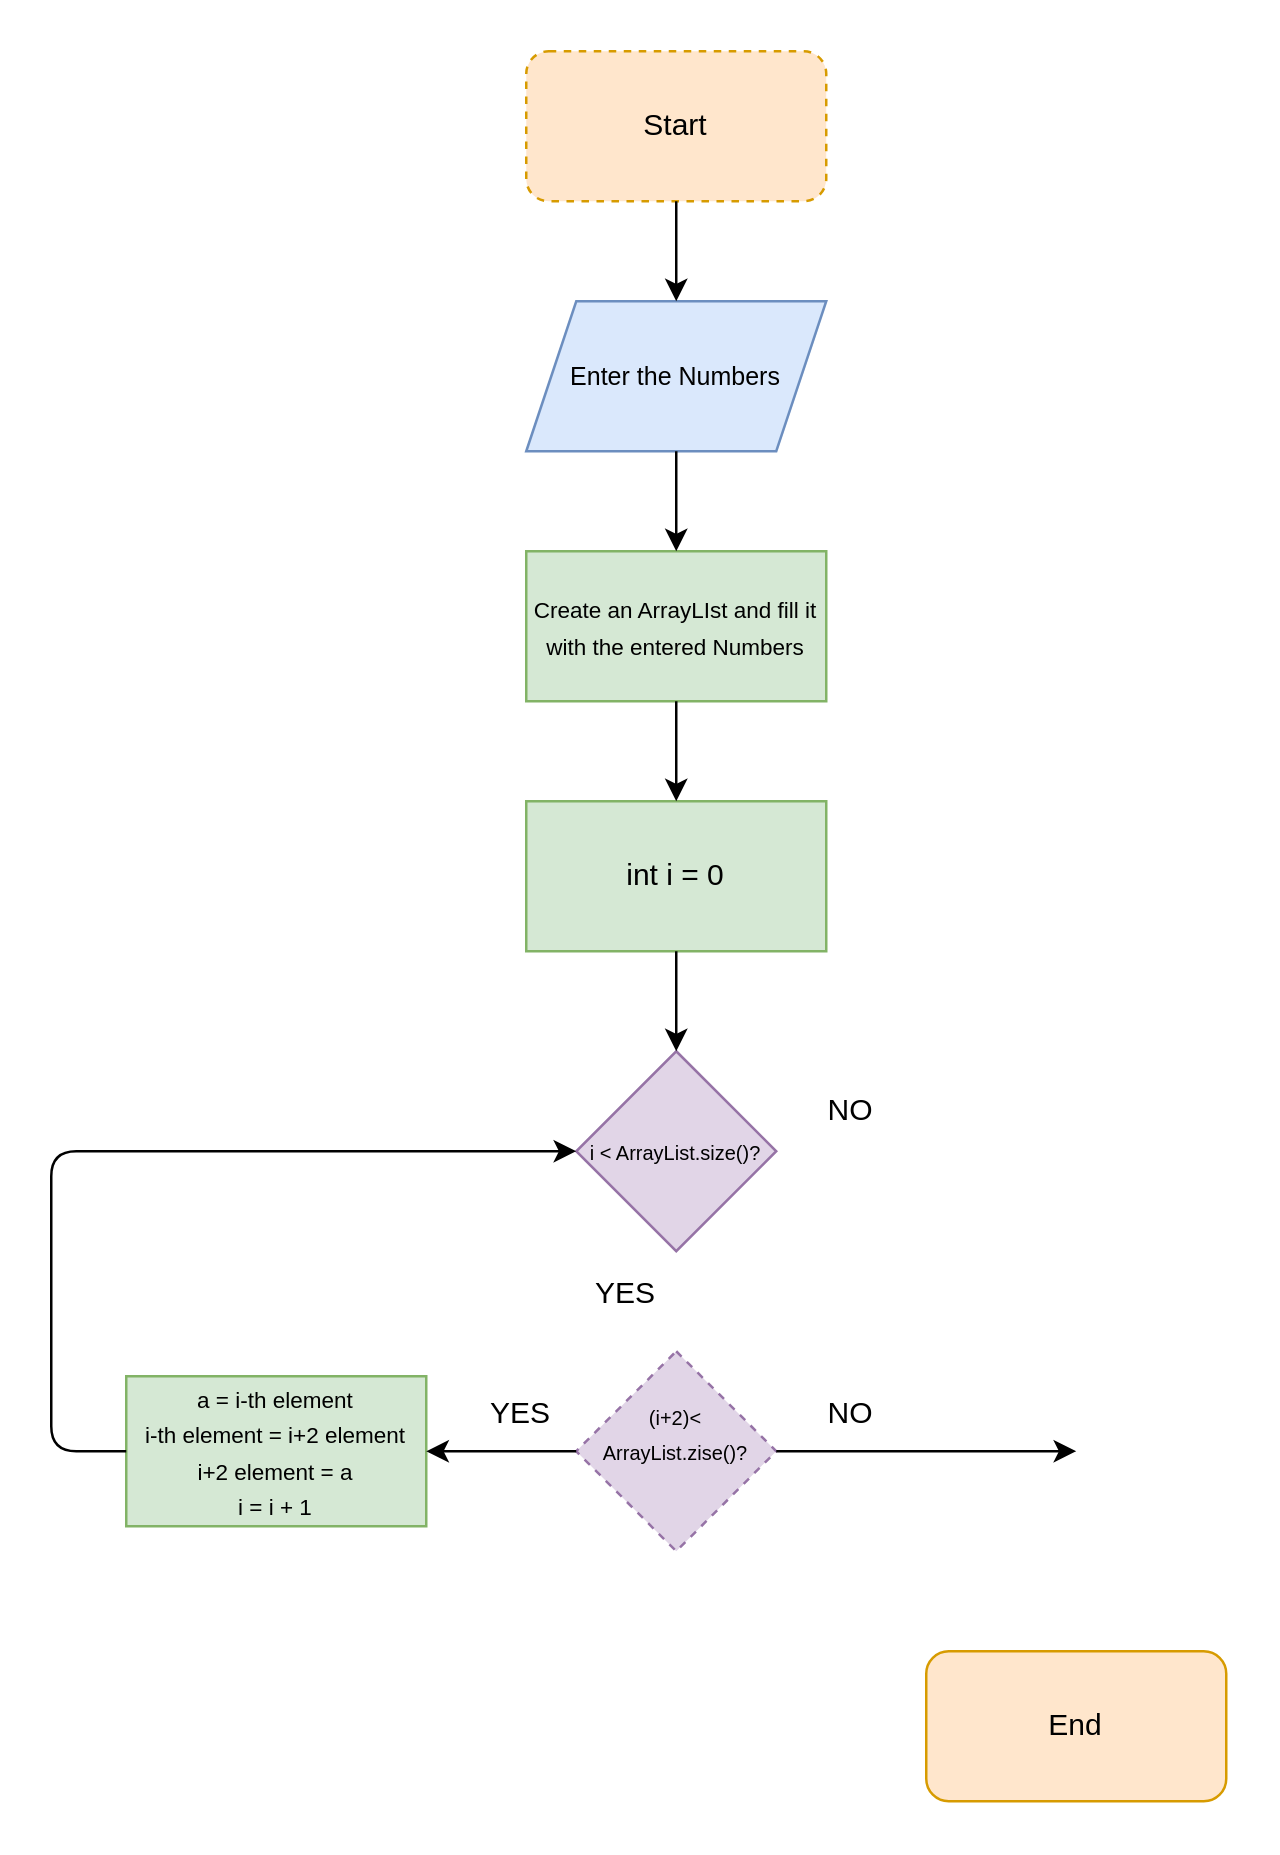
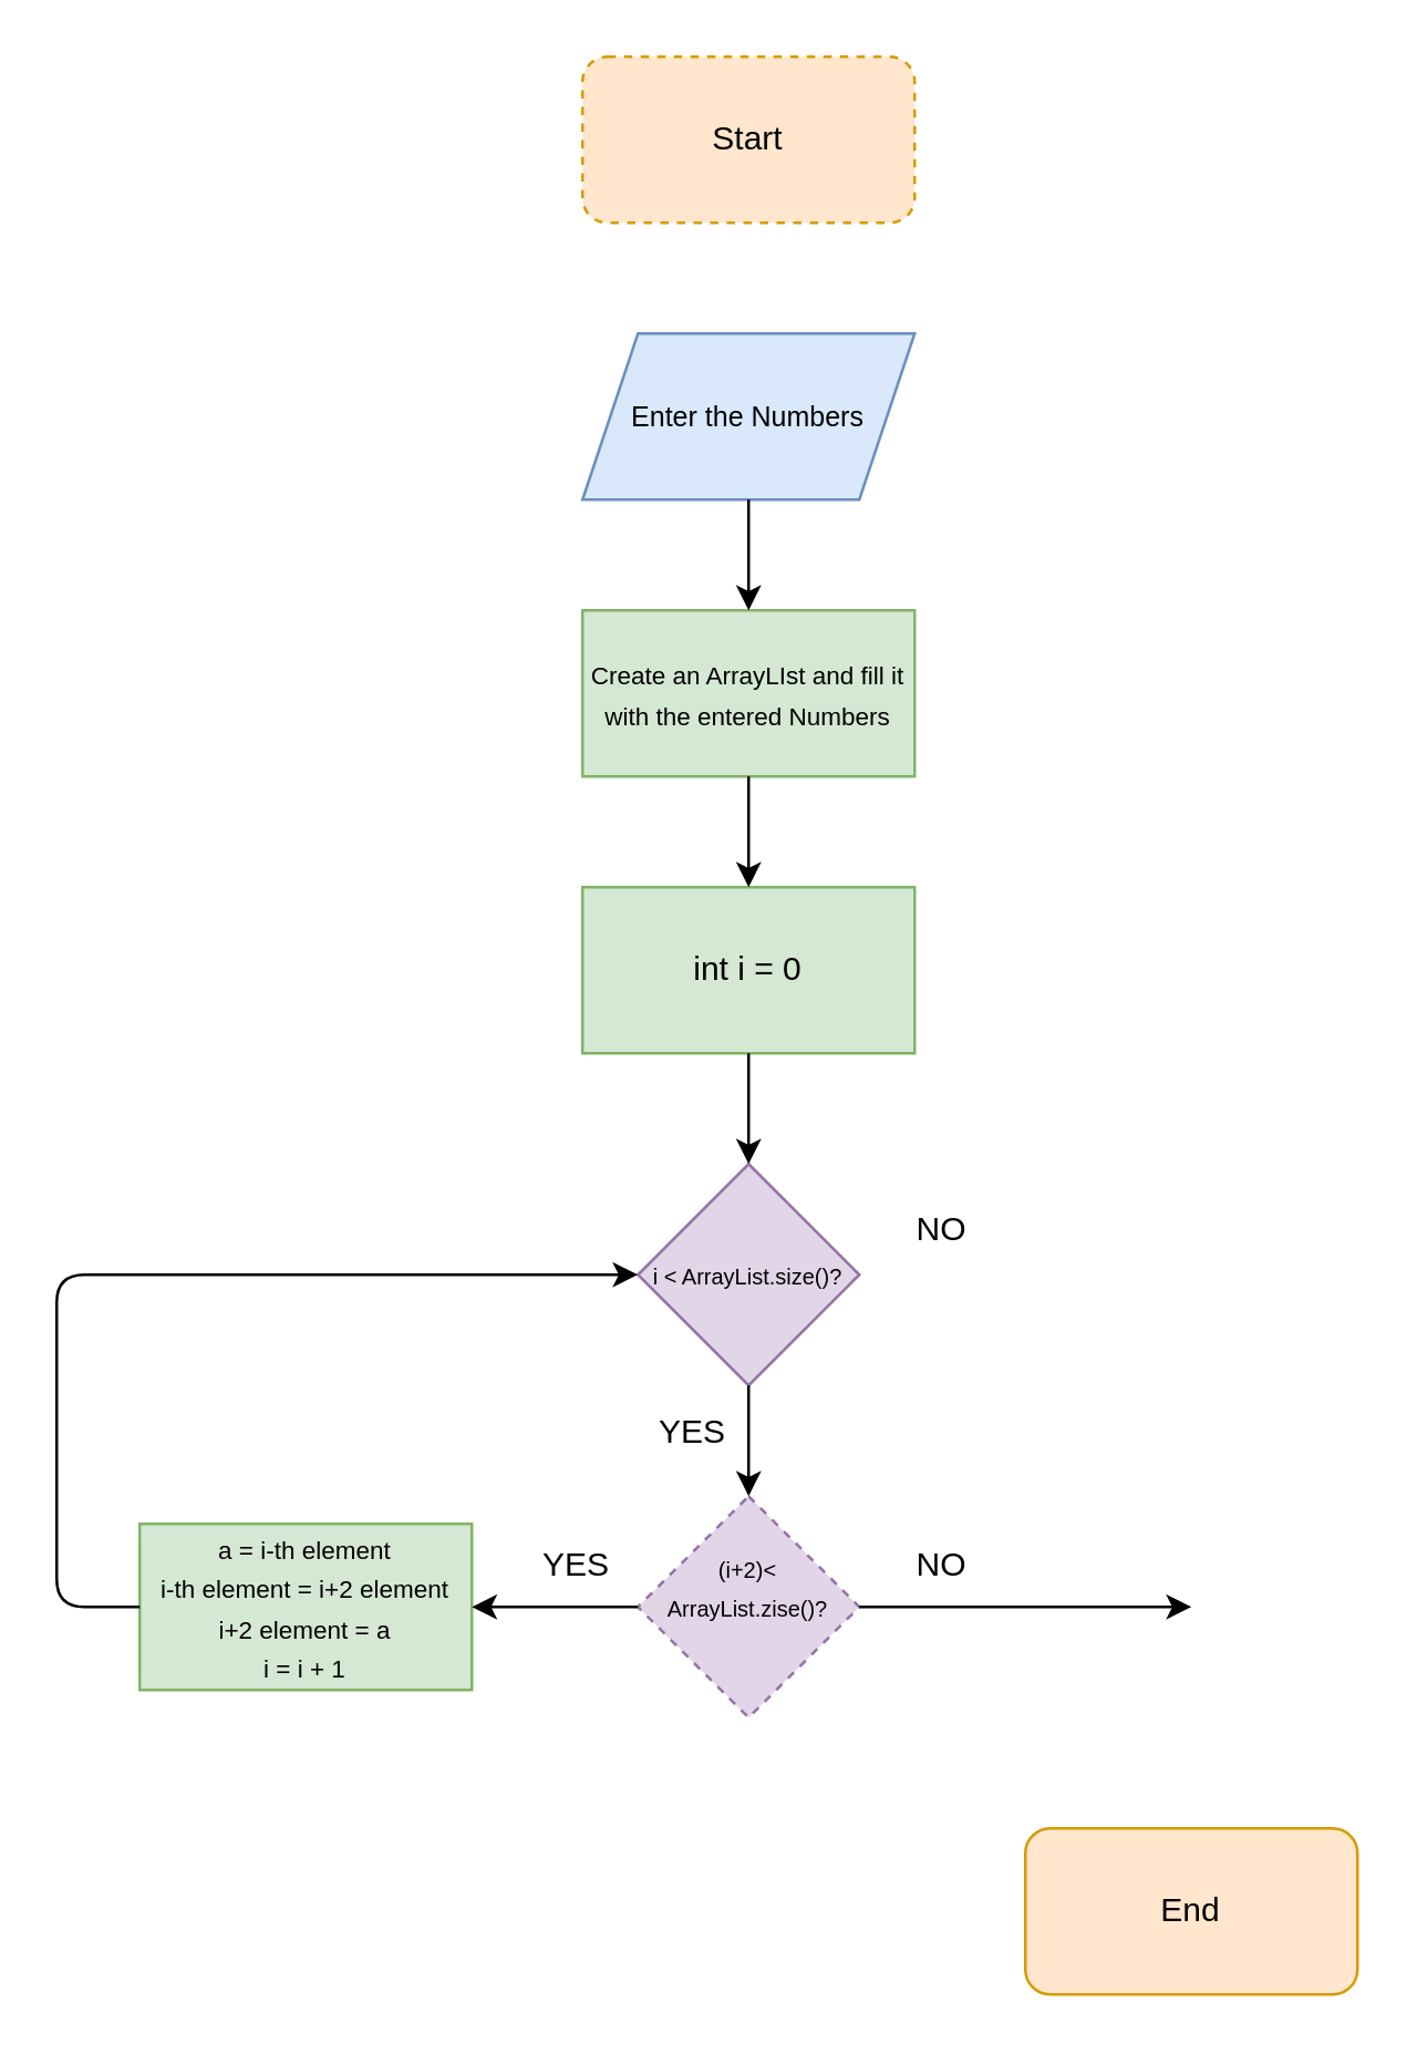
- <mxCell id="13" value="" style="endArrow=classic;html=1;exitX=0.5;exitY=1;exitDx=0;exitDy=0;entryX=0.5;entryY=0;entryDx=0;entryDy=0;" edge="1" parent="1" source="2" target="3"><mxGeometry width="50" height="50" relative="1" as="geometry"><mxPoint x="280" y="190" as="sourcePoint" /><mxPoint x="280" y="230" as="targetPoint" /></mxGeometry></mxCell>
+ <mxCell id="9" value="" style="endArrow=classic;html=1;entryX=0.5;entryY=0;entryDx=0;entryDy=0;exitX=0.5;exitY=1;exitDx=0;exitDy=0;" edge="1" parent="1" source="6" target="7"><mxGeometry width="50" height="50" relative="1" as="geometry"><mxPoint x="230" y="570" as="sourcePoint" /><mxPoint x="280" y="520" as="targetPoint" /></mxGeometry></mxCell>
